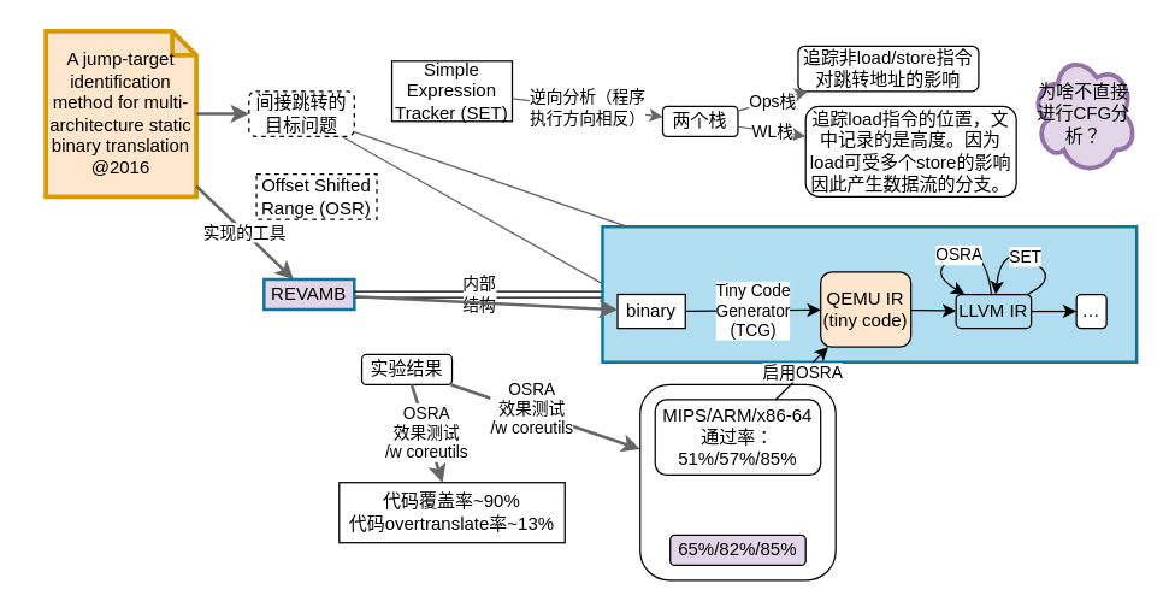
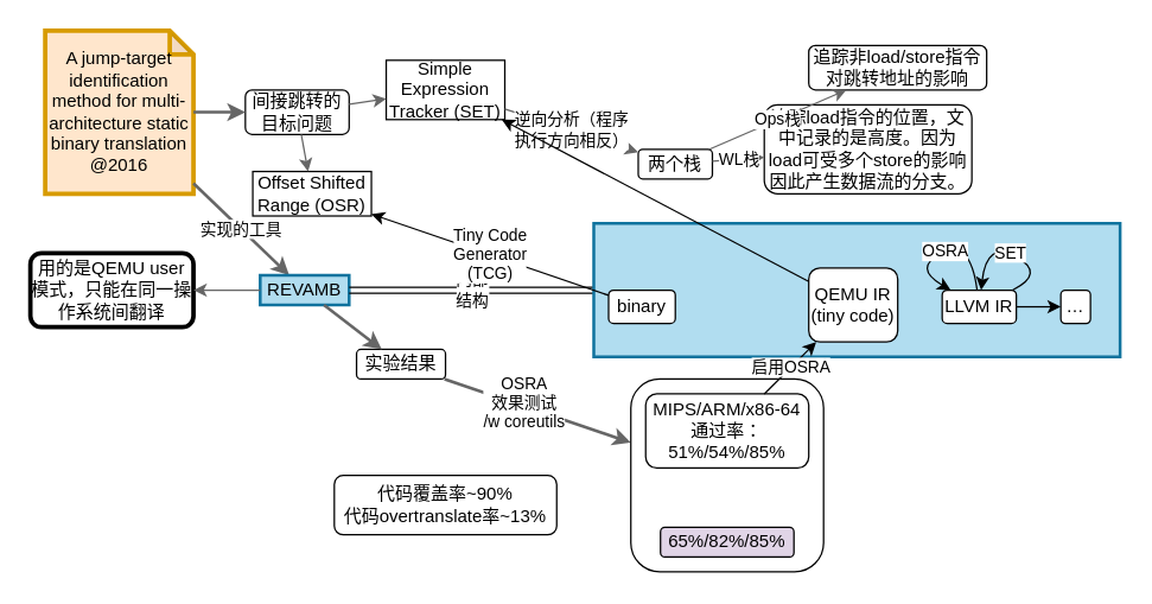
- <mxCell id="6" value="追踪非load/store指令对跳转地址的影响" style="rounded=1;whiteSpace=wrap;html=1;strokeWidth=1;fillColor=none;" parent="1" vertex="1"><mxGeometry x="530" y="30" width="120" height="30" as="geometry" /></mxCell>
+ <mxCell id="6" value="追踪非load/store指令对跳转地址的影响" style="rounded=1;whiteSpace=wrap;html=1;strokeWidth=1;fillColor=none;" parent="1" vertex="1"><mxGeometry x="545" y="30" width="120" height="30" as="geometry" /></mxCell>
- <mxCell id="3" value="间接跳转的目标问题" style="rounded=1;whiteSpace=wrap;html=1;strokeWidth=1;fillColor=none;dashed=1;" parent="1" vertex="1"><mxGeometry x="165" y="60" width="70" height="30" as="geometry" /></mxCell>
+ <mxCell id="3" value="间接跳转的目标问题" style="rounded=1;whiteSpace=wrap;html=1;strokeWidth=1;fillColor=none;" parent="1" vertex="1"><mxGeometry x="165" y="60" width="70" height="30" as="geometry" /></mxCell>
- <mxCell id="13" value="为啥不直接进行CFG分析？" style="ellipse;shape=cloud;whiteSpace=wrap;html=1;strokeWidth=3;fillColor=#e1d5e7;strokeColor=#9673a6;" parent="1" vertex="1"><mxGeometry x="685" y="35" width="70" height="80" as="geometry" /></mxCell>
- <mxCell id="5" value="两个栈" style="rounded=1;whiteSpace=wrap;html=1;strokeWidth=1;fillColor=none;" parent="1" vertex="1"><mxGeometry x="440" y="70" width="50" height="20" as="geometry" /></mxCell>
+ <mxCell id="5" value="两个栈" style="rounded=1;whiteSpace=wrap;html=1;strokeWidth=1;fillColor=none;" parent="1" vertex="1"><mxGeometry x="430" y="100" width="50" height="20" as="geometry" /></mxCell>
- <mxCell id="7" value="追踪load指令的位置，文中记录的是高度。因为load可受多个store的影响因此产生数据流的分支。" style="rounded=1;whiteSpace=wrap;html=1;strokeWidth=1;fillColor=none;" parent="1" vertex="1"><mxGeometry x="535" y="70" width="140" height="60" as="geometry" /></mxCell>
+ <mxCell id="7" value="追踪load指令的位置，文中记录的是高度。因为load可受多个store的影响因此产生数据流的分支。" style="rounded=1;whiteSpace=wrap;html=1;strokeWidth=1;fillColor=none;" parent="1" vertex="1"><mxGeometry x="515" y="70" width="140" height="60" as="geometry" /></mxCell>
- <mxCell id="11" value="" style="endArrow=classic;html=1;strokeColor=#666666;" parent="1" source="3" target="22" edge="1"><mxGeometry width="50" height="50" relative="1" as="geometry"><mxPoint x="230" y="140" as="sourcePoint" /><mxPoint x="280" y="90" as="targetPoint" /></mxGeometry></mxCell>
+ <mxCell id="11" value="" style="endArrow=classic;html=1;strokeColor=#666666;" parent="1" source="3" target="4" edge="1"><mxGeometry width="50" height="50" relative="1" as="geometry"><mxPoint x="230" y="140" as="sourcePoint" /><mxPoint x="280" y="90" as="targetPoint" /></mxGeometry></mxCell>
- <mxCell id="14" value="Offset Shifted Range (OSR)" style="rounded=0;whiteSpace=wrap;html=1;fillColor=none;dashed=1;" parent="1" vertex="1"><mxGeometry x="170" y="115" width="80" height="30" as="geometry" /></mxCell>
+ <mxCell id="14" value="Offset Shifted Range (OSR)" style="rounded=0;whiteSpace=wrap;html=1;fillColor=none;" parent="1" vertex="1"><mxGeometry x="170" y="115" width="80" height="30" as="geometry" /></mxCell>
- <mxCell id="15" value="" style="endArrow=classic;html=1;strokeColor=#666666;" parent="1" source="3" target="21" edge="1"><mxGeometry width="50" height="50" relative="1" as="geometry"><mxPoint x="180" y="210" as="sourcePoint" /><mxPoint x="230" y="160" as="targetPoint" /></mxGeometry></mxCell>
+ <mxCell id="15" value="" style="endArrow=classic;html=1;strokeColor=#666666;" parent="1" source="3" target="14" edge="1"><mxGeometry width="50" height="50" relative="1" as="geometry"><mxPoint x="180" y="210" as="sourcePoint" /><mxPoint x="230" y="160" as="targetPoint" /></mxGeometry></mxCell>
+ <mxCell id="30" value="用的是QEMU user模式，只能在同一操作系统间翻译" style="rounded=1;whiteSpace=wrap;html=1;strokeWidth=3;fillColor=none;" parent="1" vertex="1"><mxGeometry x="20" y="170" width="110" height="50" as="geometry" /></mxCell>
+ <mxCell id="31" value="" style="endArrow=classic;html=1;strokeColor=#666666;" parent="1" source="17" target="30" edge="1"><mxGeometry width="50" height="50" relative="1" as="geometry"><mxPoint x="90" y="320" as="sourcePoint" /><mxPoint x="140" y="270" as="targetPoint" /></mxGeometry></mxCell>
- <mxCell id="17" value="REVAMB" style="rounded=0;whiteSpace=wrap;html=1;fillColor=#e1d5e7;strokeWidth=2;strokeColor=#10739e;" parent="1" vertex="1"><mxGeometry x="175" y="185" width="60" height="20" as="geometry" /></mxCell>
+ <mxCell id="17" value="REVAMB" style="rounded=0;whiteSpace=wrap;html=1;fillColor=#b1ddf0;strokeWidth=2;strokeColor=#10739e;" parent="1" vertex="1"><mxGeometry x="175" y="185" width="60" height="20" as="geometry" /></mxCell>
- <mxCell id="34" value="" style="endArrow=classic;html=1;strokeWidth=2;strokeColor=#666666;" parent="1" source="17" target="21" edge="1"><mxGeometry width="50" height="50" relative="1" as="geometry"><mxPoint x="10" y="400" as="sourcePoint" /><mxPoint x="60" y="350" as="targetPoint" /></mxGeometry></mxCell>
+ <mxCell id="34" value="" style="endArrow=classic;html=1;strokeWidth=2;strokeColor=#666666;" parent="1" source="17" target="33" edge="1"><mxGeometry width="50" height="50" relative="1" as="geometry"><mxPoint x="10" y="400" as="sourcePoint" /><mxPoint x="60" y="350" as="targetPoint" /></mxGeometry></mxCell>
- <mxCell id="22" value="QEMU IR&lt;br&gt;(tiny code)&lt;br&gt;" style="rounded=1;whiteSpace=wrap;html=1;fillColor=#ffe6cc;" parent="19" vertex="1"><mxGeometry x="145" y="30" width="60" height="50" as="geometry" /></mxCell>
+ <mxCell id="22" value="QEMU IR&lt;br&gt;(tiny code)&lt;br&gt;" style="rounded=1;whiteSpace=wrap;html=1;" parent="19" vertex="1"><mxGeometry x="145" y="30" width="60" height="50" as="geometry" /></mxCell>
- <mxCell id="21" value="binary" style="whiteSpace=wrap;html=1;rounded=0;" parent="19" vertex="1"><mxGeometry x="10" y="45" width="45" height="22.5" as="geometry" /></mxCell>
+ <mxCell id="21" value="binary" style="rounded=1;whiteSpace=wrap;html=1;" parent="19" vertex="1"><mxGeometry x="10" y="45" width="45" height="22.5" as="geometry" /></mxCell>
- <mxCell id="24" value="Tiny Code &lt;br&gt;Generator&lt;br&gt;(TCG)&lt;br&gt;" style="endArrow=classic;html=1;" parent="19" source="21" target="22" edge="1"><mxGeometry width="50" height="50" relative="1" as="geometry"><mxPoint x="85" y="101.25" as="sourcePoint" /><mxPoint x="135" y="45" as="targetPoint" /></mxGeometry></mxCell>
+ <mxCell id="24" value="Tiny Code &lt;br&gt;Generator&lt;br&gt;(TCG)&lt;br&gt;" style="endArrow=classic;html=1;" parent="19" source="21" target="14" edge="1"><mxGeometry width="50" height="50" relative="1" as="geometry"><mxPoint x="85" y="101.25" as="sourcePoint" /><mxPoint x="135" y="45" as="targetPoint" /></mxGeometry></mxCell>
- <mxCell id="25" value="" style="endArrow=classic;html=1;" parent="19" source="22" target="23" edge="1"><mxGeometry width="50" height="50" relative="1" as="geometry"><mxPoint x="165" y="191.25" as="sourcePoint" /><mxPoint x="215" y="135" as="targetPoint" /></mxGeometry></mxCell>
+ <mxCell id="25" value="" style="endArrow=classic;html=1;" parent="19" source="22" target="4" edge="1"><mxGeometry width="50" height="50" relative="1" as="geometry"><mxPoint x="165" y="191.25" as="sourcePoint" /><mxPoint x="215" y="135" as="targetPoint" /></mxGeometry></mxCell>
- <mxCell id="23" value="LLVM IR" style="rounded=1;whiteSpace=wrap;html=1;fillColor=#b1ddf0;" parent="19" vertex="1"><mxGeometry x="235" y="45" width="50" height="22.5" as="geometry" /></mxCell>
+ <mxCell id="23" value="LLVM IR" style="rounded=1;whiteSpace=wrap;html=1;" parent="19" vertex="1"><mxGeometry x="235" y="45" width="50" height="22.5" as="geometry" /></mxCell>
- <mxCell id="36" value="OSRA&lt;br&gt;效果测试&lt;br&gt;/w coreutils" style="endArrow=classic;html=1;strokeWidth=2;strokeColor=#666666;" parent="1" source="33" target="35" edge="1"><mxGeometry width="50" height="50" relative="1" as="geometry"><mxPoint x="280" y="310" as="sourcePoint" /><mxPoint x="330" y="260" as="targetPoint" /></mxGeometry></mxCell>
- <mxCell id="40" value="MIPS/ARM/x86-64&lt;br&gt;通过率：&lt;br&gt;51%/57%/85%&lt;br&gt;" style="rounded=1;whiteSpace=wrap;html=1;strokeWidth=1;" parent="38" vertex="1"><mxGeometry x="10" y="10" width="110" height="50" as="geometry" /></mxCell>
+ <mxCell id="40" value="MIPS/ARM/x86-64&lt;br&gt;通过率：&lt;br&gt;51%/54%/85%&lt;br&gt;" style="rounded=1;whiteSpace=wrap;html=1;strokeWidth=1;" parent="38" vertex="1"><mxGeometry x="10" y="10" width="110" height="50" as="geometry" /></mxCell>
- <mxCell id="35" value="代码覆盖率~90%&lt;br&gt;代码overtranslate率~13%&lt;br&gt;" style="whiteSpace=wrap;html=1;rounded=0;" parent="1" vertex="1"><mxGeometry x="225" y="320" width="150" height="40" as="geometry" /></mxCell>
+ <mxCell id="35" value="代码覆盖率~90%&lt;br&gt;代码overtranslate率~13%&lt;br&gt;" style="rounded=1;whiteSpace=wrap;html=1;" parent="1" vertex="1"><mxGeometry x="225" y="320" width="150" height="40" as="geometry" /></mxCell>
